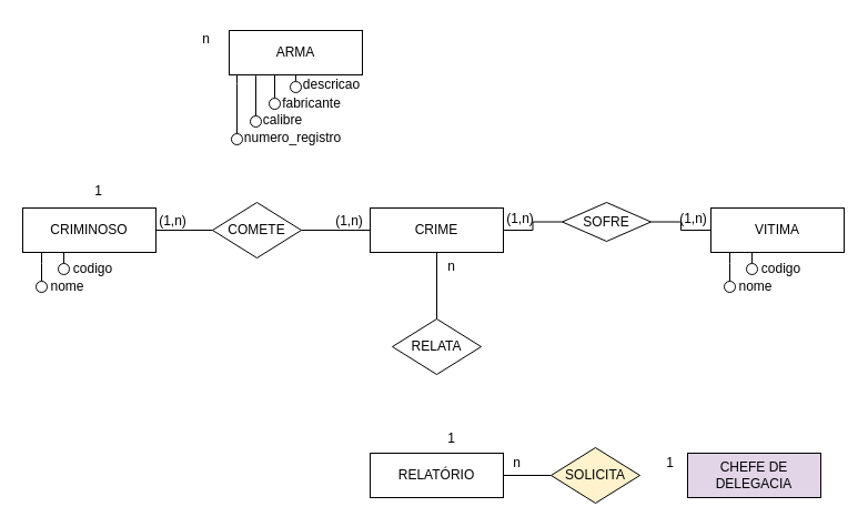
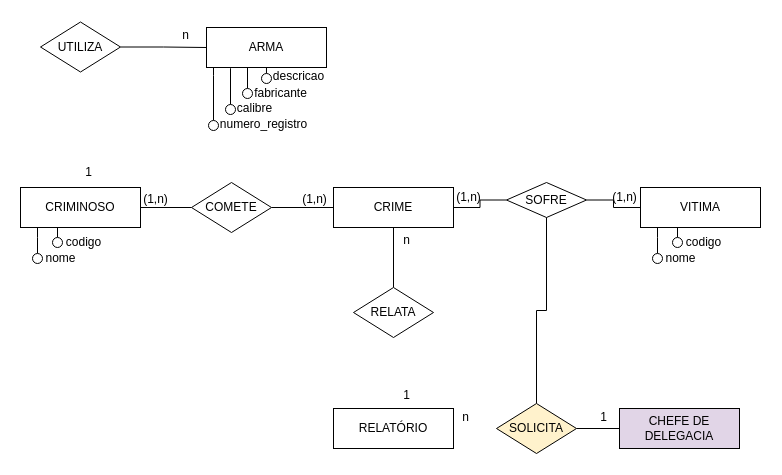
+ <mxCell id="42" value="UTILIZA" style="rhombus;whiteSpace=wrap;html=1;" vertex="1" parent="1"><mxGeometry x="40" y="21.5" width="80" height="50" as="geometry" /></mxCell>
+ <mxCell id="41" style="edgeStyle=orthogonalEdgeStyle;rounded=0;orthogonalLoop=1;jettySize=auto;html=1;endArrow=none;endFill=0;" edge="1" parent="1" source="42" target="18"><mxGeometry relative="1" as="geometry" /></mxCell>
- <mxCell id="48" style="edgeStyle=orthogonalEdgeStyle;rounded=0;orthogonalLoop=1;jettySize=auto;html=1;endArrow=none;endFill=0;" edge="1" parent="1" source="49" target="46"><mxGeometry relative="1" as="geometry" /></mxCell>
+ <mxCell id="48" style="edgeStyle=orthogonalEdgeStyle;rounded=0;orthogonalLoop=1;jettySize=auto;html=1;endArrow=none;endFill=0;" edge="1" parent="1" source="49" target="36"><mxGeometry relative="1" as="geometry" /></mxCell>
+ <mxCell id="47" style="edgeStyle=orthogonalEdgeStyle;rounded=0;orthogonalLoop=1;jettySize=auto;html=1;endArrow=none;endFill=0;" edge="1" parent="1" source="49" target="45"><mxGeometry relative="1" as="geometry" /></mxCell>
